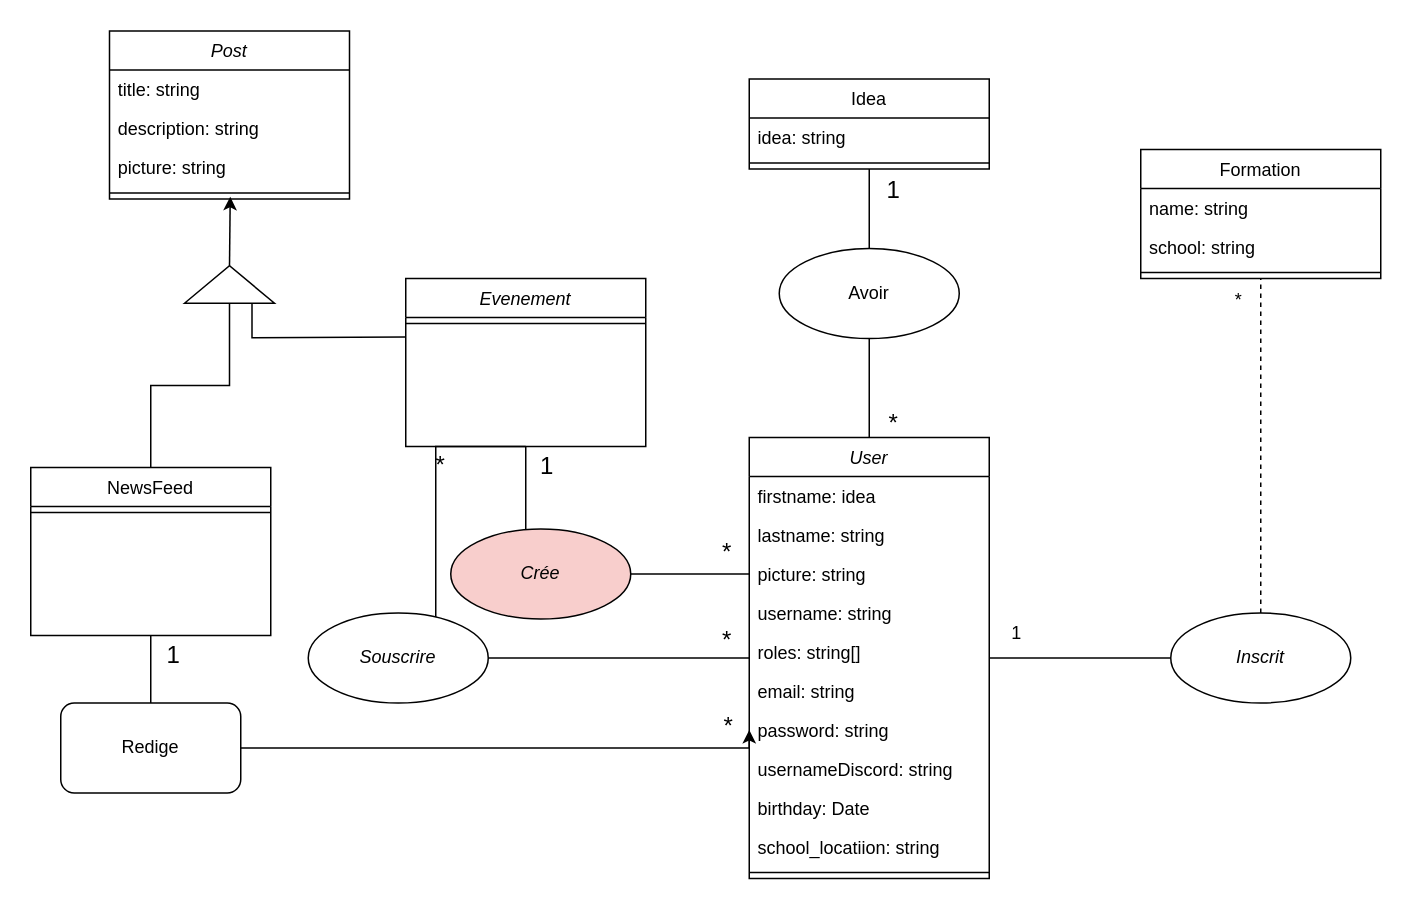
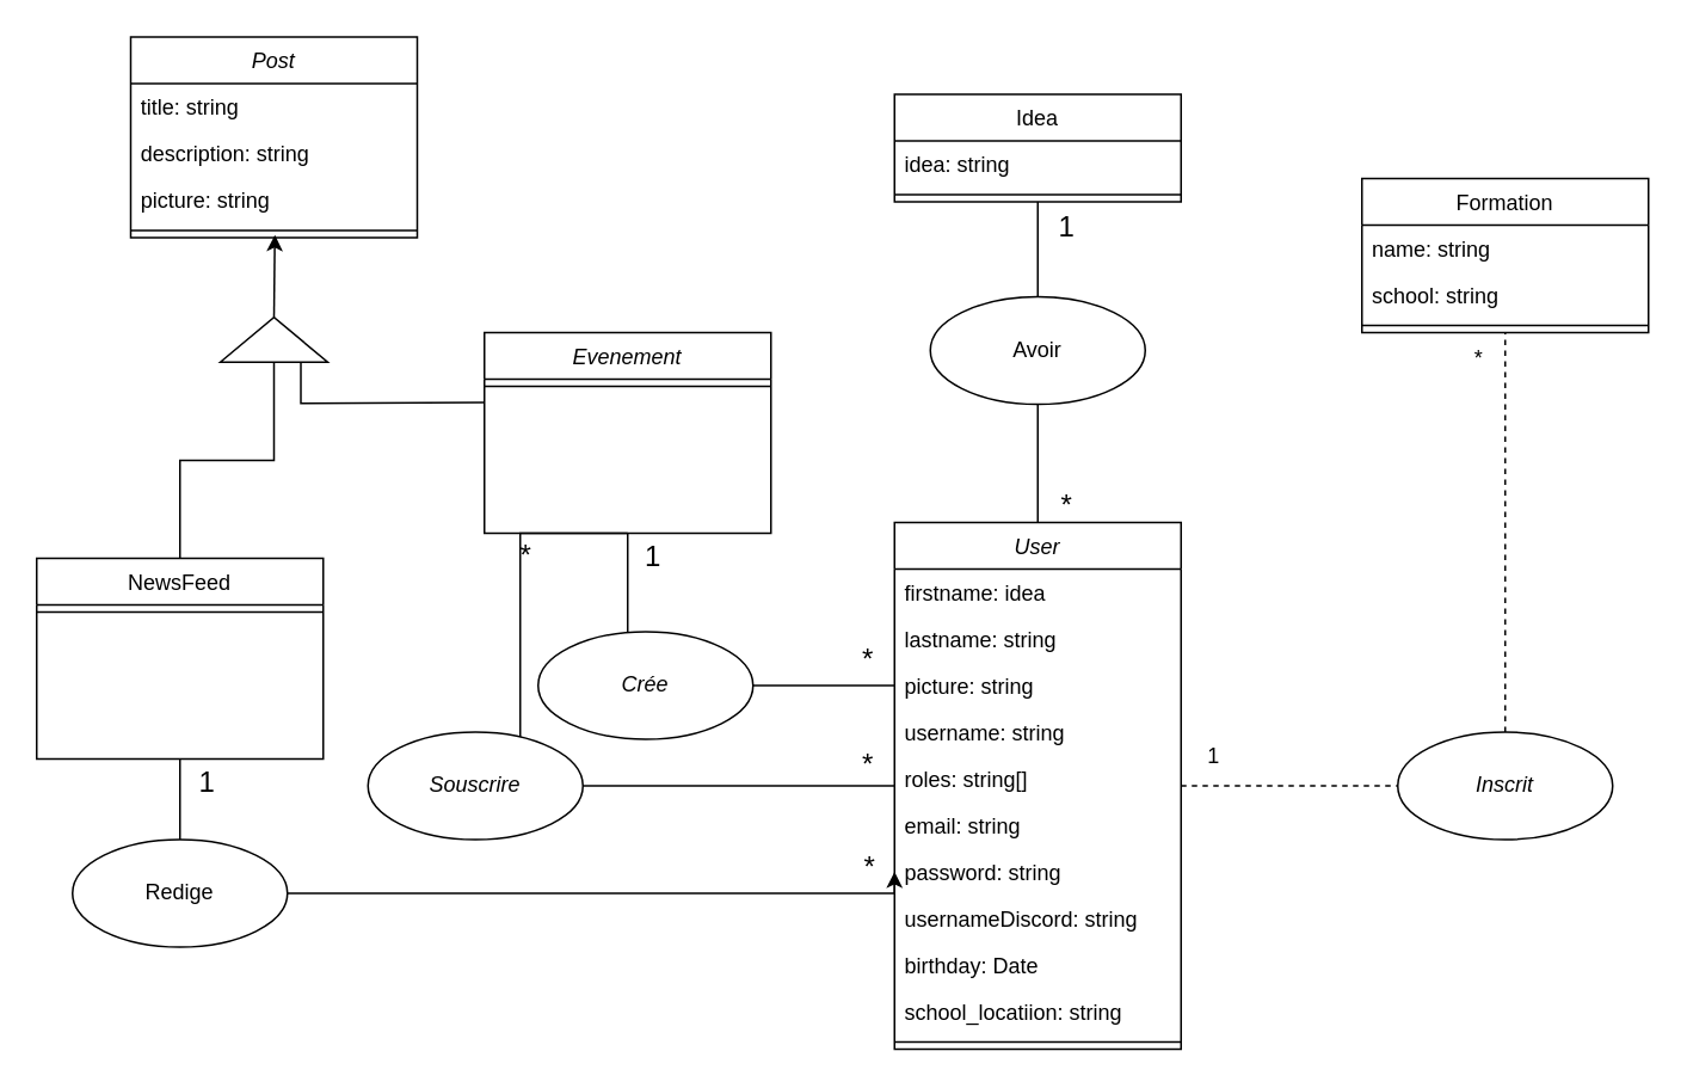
- <mxCell id="40" value="Crée" style="ellipse;whiteSpace=wrap;html=1;verticalAlign=middle;fontStyle=2;startSize=26;rounded=0;shadow=0;strokeWidth=1;fillColor=#f8cecc;" parent="1" vertex="1"><mxGeometry x="300" y="352" width="120" height="60" as="geometry" /></mxCell>
+ <mxCell id="40" value="Crée" style="ellipse;whiteSpace=wrap;html=1;verticalAlign=middle;fontStyle=2;startSize=26;rounded=0;shadow=0;strokeWidth=1;" parent="1" vertex="1"><mxGeometry x="300" y="352" width="120" height="60" as="geometry" /></mxCell>
- <mxCell id="2" value="" style="edgeStyle=orthogonalEdgeStyle;rounded=0;orthogonalLoop=1;jettySize=auto;html=1;endArrow=none;endFill=0;" parent="1" source="4" target="33" edge="1"><mxGeometry relative="1" as="geometry" /></mxCell>
+ <mxCell id="2" value="" style="edgeStyle=orthogonalEdgeStyle;rounded=0;orthogonalLoop=1;jettySize=auto;html=1;endArrow=none;endFill=0;dashed=1;" parent="1" source="4" target="33" edge="1"><mxGeometry relative="1" as="geometry" /></mxCell>
- <mxCell id="48" value="Redige" style="whiteSpace=wrap;html=1;verticalAlign=middle;fontStyle=0;startSize=26;shadow=0;strokeWidth=1;rounded=1;" parent="1" vertex="1"><mxGeometry x="40" y="468" width="120" height="60" as="geometry" /></mxCell>
+ <mxCell id="48" value="Redige" style="ellipse;whiteSpace=wrap;html=1;verticalAlign=middle;fontStyle=0;startSize=26;rounded=0;shadow=0;strokeWidth=1;" parent="1" vertex="1"><mxGeometry x="40" y="468" width="120" height="60" as="geometry" /></mxCell>
